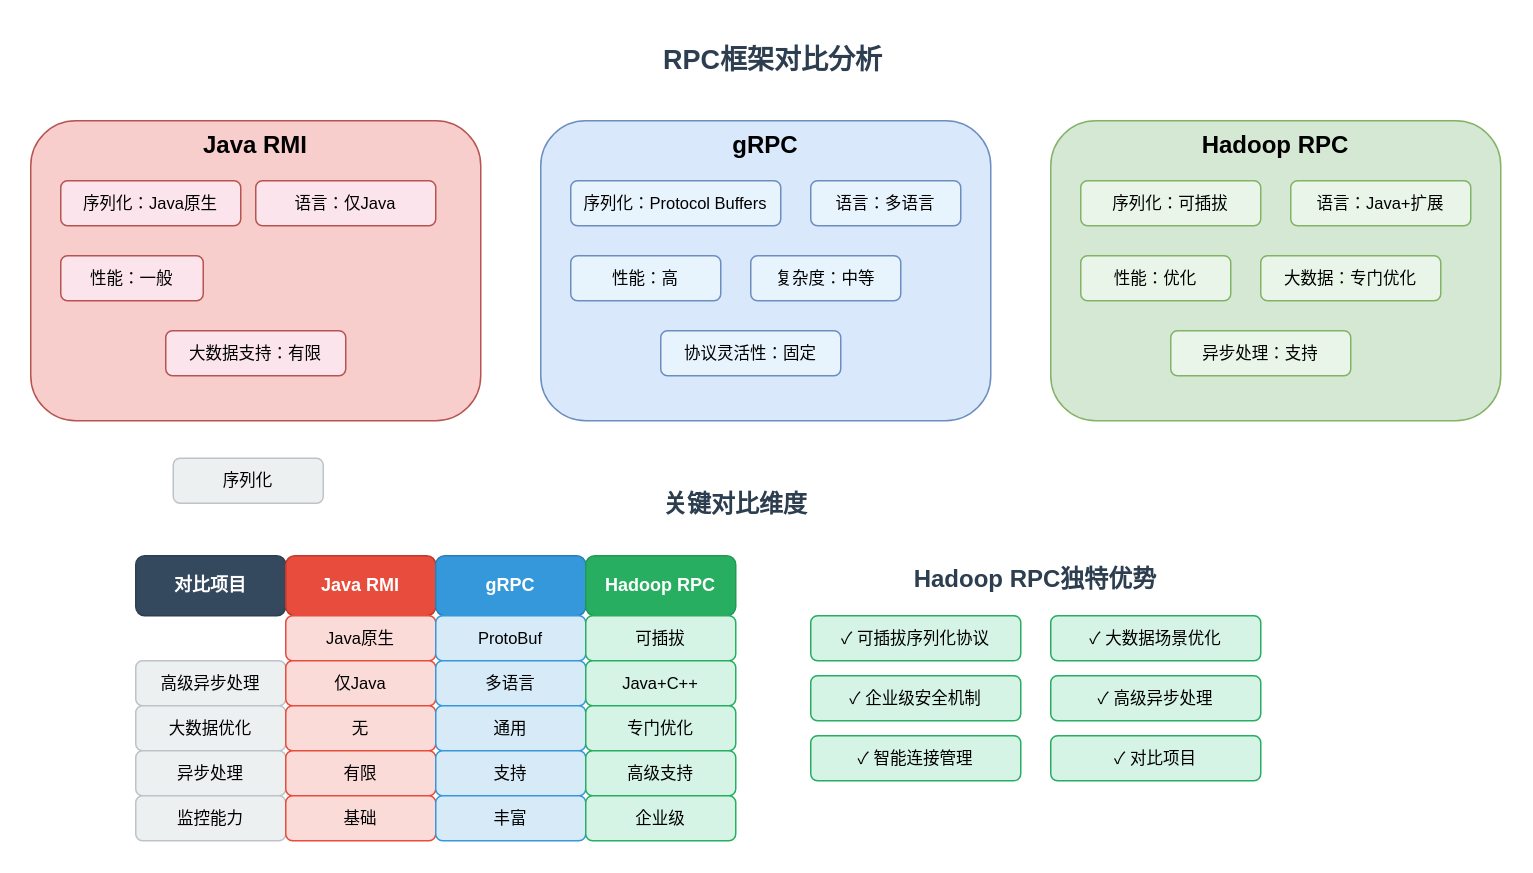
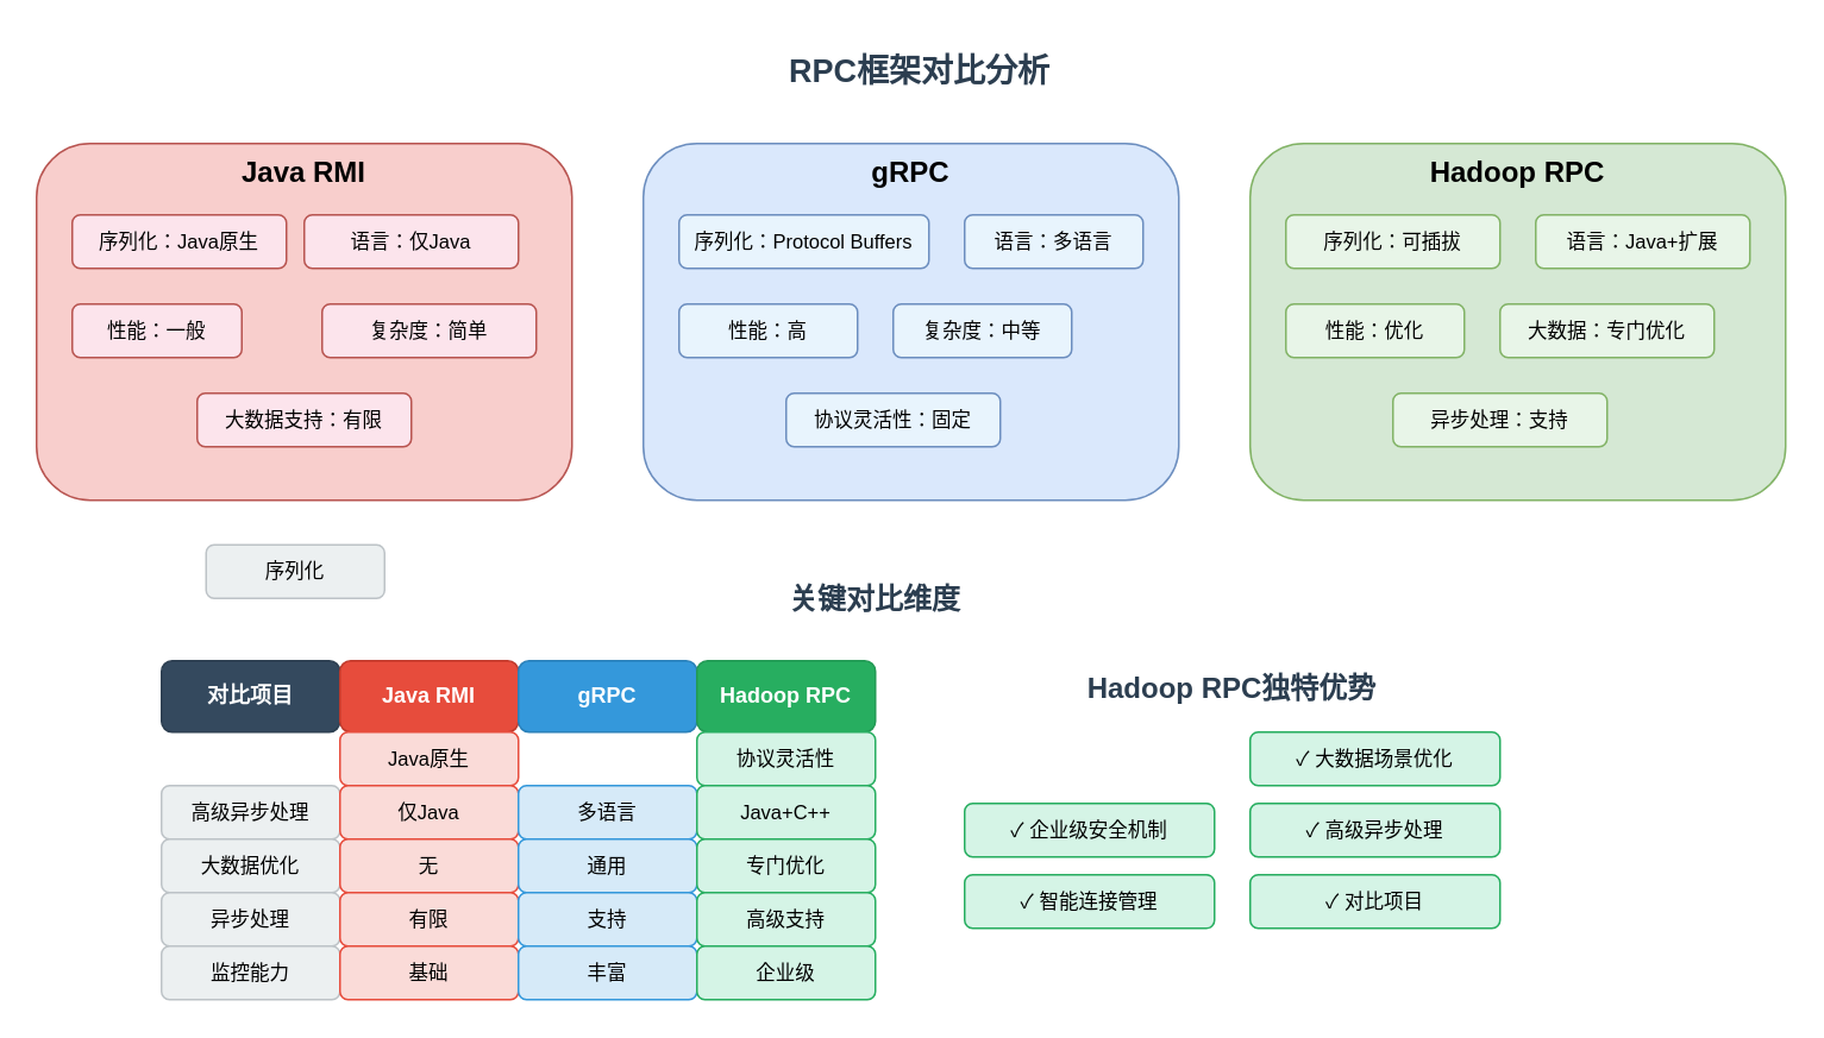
+ <mxCell id="7" value="复杂度：简单" style="rounded=1;whiteSpace=wrap;html=1;fillColor=#fce4ec;strokeColor=#b85450;fontSize=11;" vertex="1" parent="1"><mxGeometry x="180" y="170" width="120" height="30" as="geometry" /></mxCell>
- <mxCell id="28" value="ProtoBuf" style="rounded=1;whiteSpace=wrap;html=1;fillColor=#d6eaf8;strokeColor=#3498db;fontSize=11;" vertex="1" parent="1"><mxGeometry x="290" y="410" width="100" height="30" as="geometry" /></mxCell>
- <mxCell id="29" value="可插拔" style="rounded=1;whiteSpace=wrap;html=1;fillColor=#d5f4e6;strokeColor=#27ae60;fontSize=11;" vertex="1" parent="1"><mxGeometry x="390" y="410" width="100" height="30" as="geometry" /></mxCell>
+ <mxCell id="29" value="协议灵活性" style="rounded=1;whiteSpace=wrap;html=1;fillColor=#d5f4e6;strokeColor=#27ae60;fontSize=11;" vertex="1" parent="1"><mxGeometry x="390" y="410" width="100" height="30" as="geometry" /></mxCell>
- <mxCell id="47" value="✓ 可插拔序列化协议" style="rounded=1;whiteSpace=wrap;html=1;fillColor=#d5f4e6;strokeColor=#27ae60;fontSize=11;" vertex="1" parent="1"><mxGeometry x="540" y="410" width="140" height="30" as="geometry" /></mxCell>
